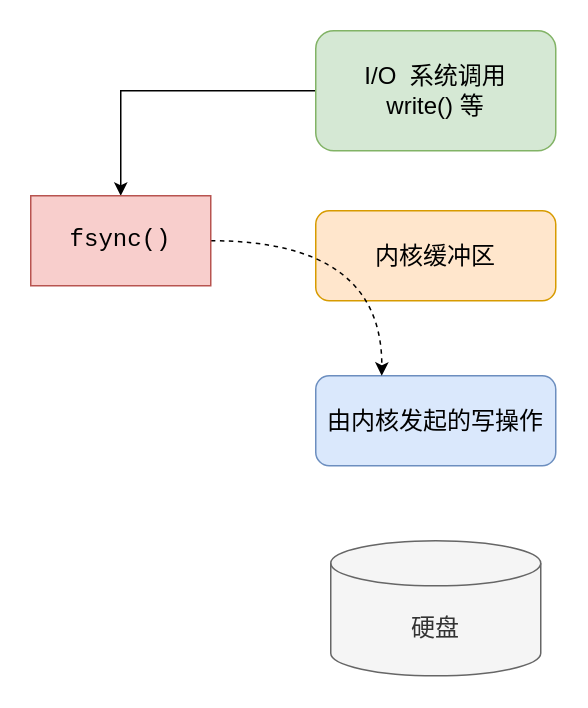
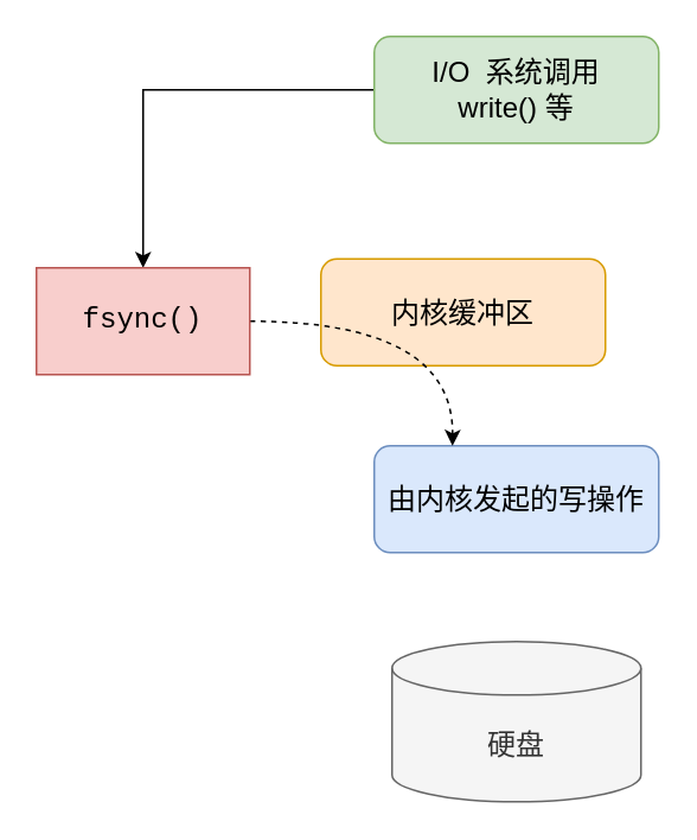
- <mxCell id="3" value="I/O &amp;nbsp;系统调用&lt;br style=&quot;font-size: 16px;&quot;&gt;write() 等" style="rounded=1;whiteSpace=wrap;html=1;fontSize=16;fillColor=#d5e8d4;strokeColor=#82b366;" vertex="1" parent="1"><mxGeometry x="210" y="20" width="160" height="80" as="geometry" /></mxCell>
+ <mxCell id="3" value="I/O &amp;nbsp;系统调用&lt;br style=&quot;font-size: 16px;&quot;&gt;write() 等" style="rounded=1;whiteSpace=wrap;html=1;fontSize=16;fillColor=#d5e8d4;strokeColor=#82b366;" vertex="1" parent="1"><mxGeometry x="210" y="20" width="160" height="60" as="geometry" /></mxCell>
- <mxCell id="8" value="fsync()" style="rounded=0;whiteSpace=wrap;html=1;fontSize=16;fontFamily=Courier New;fillColor=#f8cecc;strokeColor=#b85450;" vertex="1" parent="1"><mxGeometry x="20" y="130" width="120" height="60" as="geometry" /></mxCell>
+ <mxCell id="8" value="fsync()" style="rounded=0;whiteSpace=wrap;html=1;fontSize=16;fontFamily=Courier New;fillColor=#f8cecc;strokeColor=#b85450;" vertex="1" parent="1"><mxGeometry x="20" y="150" width="120" height="60" as="geometry" /></mxCell>
- <mxCell id="4" value="内核缓冲区" style="rounded=1;whiteSpace=wrap;html=1;fontSize=16;fillColor=#ffe6cc;strokeColor=#d79b00;" vertex="1" parent="1"><mxGeometry x="210" y="140" width="160" height="60" as="geometry" /></mxCell>
+ <mxCell id="4" value="内核缓冲区" style="rounded=1;whiteSpace=wrap;html=1;fontSize=16;fillColor=#ffe6cc;strokeColor=#d79b00;" vertex="1" parent="1"><mxGeometry x="180" y="145" width="160" height="60" as="geometry" /></mxCell>
